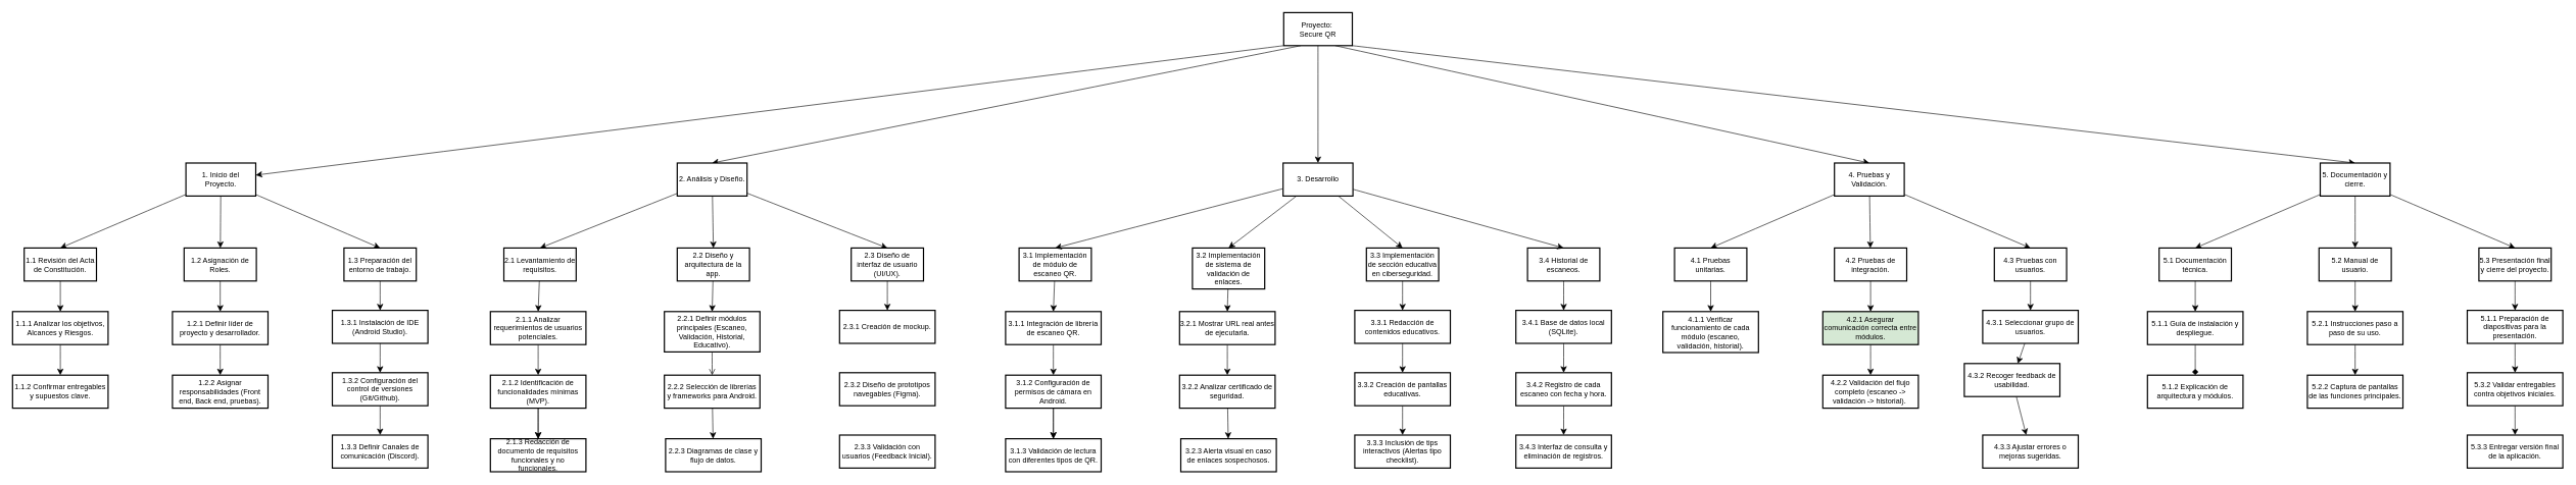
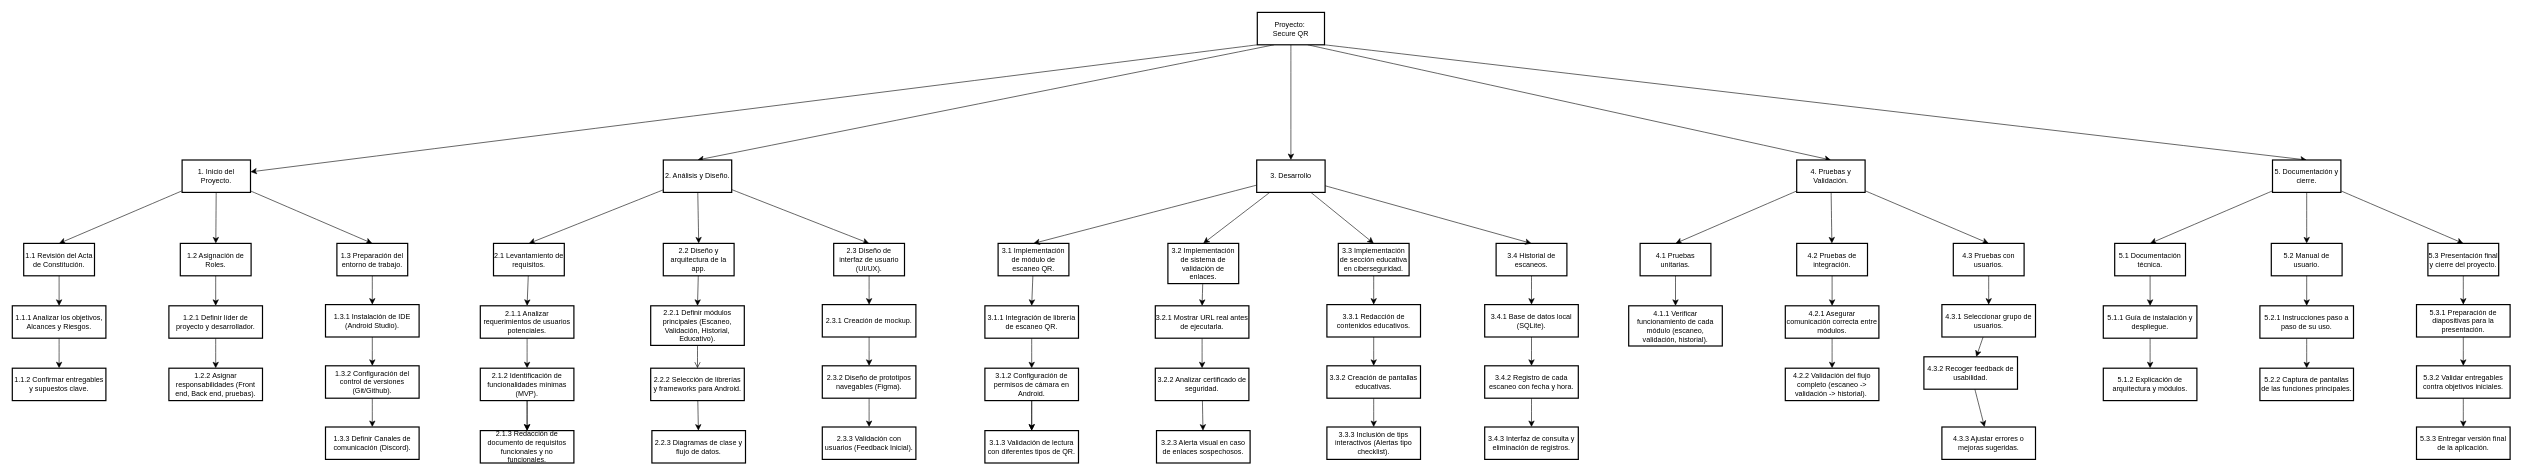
- <mxCell id="125" value="5.1.1 Preparación de diapositivas para la presentación." style="whiteSpace=wrap;strokeWidth=2;" vertex="1" parent="1"><mxGeometry x="4027" y="507" width="156" height="54" as="geometry" /></mxCell>
+ <mxCell id="125" value="5.3.1 Preparación de diapositivas para la presentación." style="whiteSpace=wrap;strokeWidth=2;" vertex="1" parent="1"><mxGeometry x="4027" y="507" width="156" height="54" as="geometry" /></mxCell>
- <mxCell id="99" value="4.2.1 Asegurar comunicación correcta entre módulos." style="whiteSpace=wrap;strokeWidth=2;fillColor=#d5e8d4;" vertex="1" parent="1"><mxGeometry x="2975" y="509" width="156" height="54" as="geometry" /></mxCell>
+ <mxCell id="99" value="4.2.1 Asegurar comunicación correcta entre módulos." style="whiteSpace=wrap;strokeWidth=2;" vertex="1" parent="1"><mxGeometry x="2975" y="509" width="156" height="54" as="geometry" /></mxCell>
+ <mxCell id="50" style="edgeStyle=none;curved=1;rounded=0;orthogonalLoop=1;jettySize=auto;html=1;entryX=0.5;entryY=0;entryDx=0;entryDy=0;fontSize=12;startSize=8;endSize=8;" edge="1" parent="1" source="51" target="53"><mxGeometry relative="1" as="geometry" /></mxCell>
- <mxCell id="114" style="edgeStyle=none;curved=1;rounded=0;orthogonalLoop=1;jettySize=auto;html=1;entryX=0.5;entryY=0;entryDx=0;entryDy=0;fontSize=12;startSize=8;endSize=8;endArrow=diamond;" edge="1" parent="1" source="115" target="116"><mxGeometry relative="1" as="geometry" /></mxCell>
+ <mxCell id="114" style="edgeStyle=none;curved=1;rounded=0;orthogonalLoop=1;jettySize=auto;html=1;entryX=0.5;entryY=0;entryDx=0;entryDy=0;fontSize=12;startSize=8;endSize=8;" edge="1" parent="1" source="115" target="116"><mxGeometry relative="1" as="geometry" /></mxCell>
+ <mxCell id="52" style="edgeStyle=none;curved=1;rounded=0;orthogonalLoop=1;jettySize=auto;html=1;entryX=0.5;entryY=0;entryDx=0;entryDy=0;fontSize=12;startSize=8;endSize=8;" edge="1" parent="1" source="53" target="54"><mxGeometry relative="1" as="geometry" /></mxCell>
